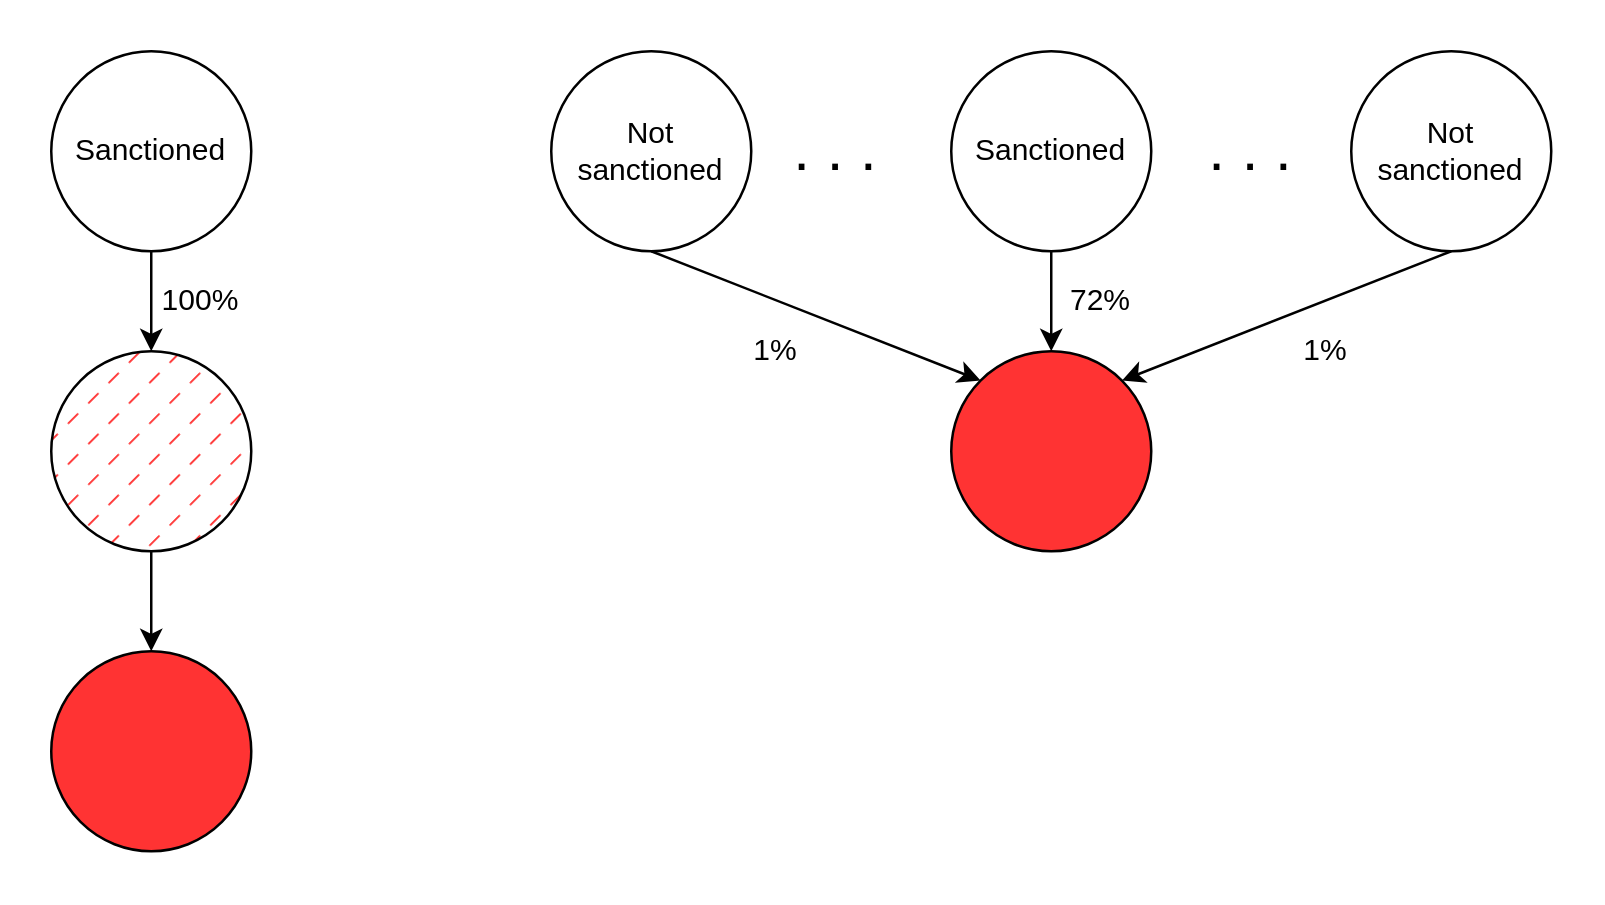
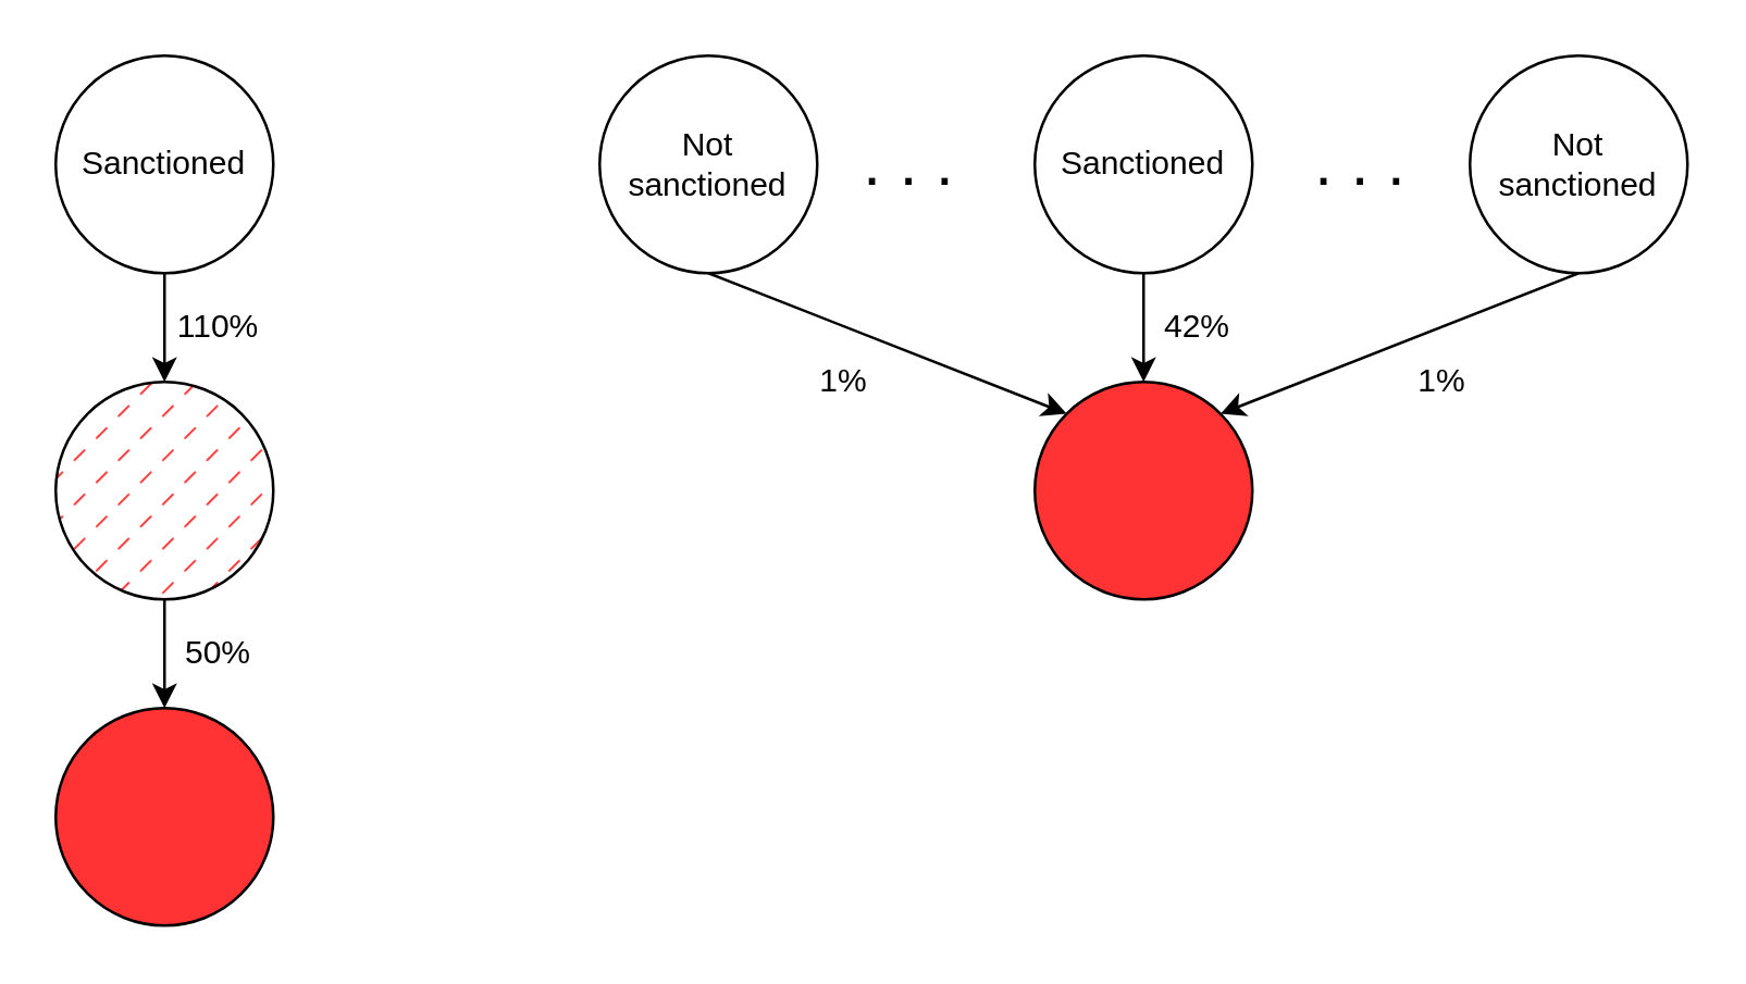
- <mxCell id="8" value="100%" style="text;html=1;strokeColor=none;fillColor=none;align=center;verticalAlign=middle;whiteSpace=wrap;rounded=0;" vertex="1" parent="1"><mxGeometry x="60" y="110" width="40" height="20" as="geometry" /></mxCell>
+ <mxCell id="8" value="110%" style="text;html=1;strokeColor=none;fillColor=none;align=center;verticalAlign=middle;whiteSpace=wrap;rounded=0;" vertex="1" parent="1"><mxGeometry x="60" y="110" width="40" height="20" as="geometry" /></mxCell>
- <mxCell id="14" value="72%" style="text;html=1;strokeColor=none;fillColor=none;align=center;verticalAlign=middle;whiteSpace=wrap;rounded=0;" vertex="1" parent="1"><mxGeometry x="420" y="110" width="40" height="20" as="geometry" /></mxCell>
+ <mxCell id="14" value="42%" style="text;html=1;strokeColor=none;fillColor=none;align=center;verticalAlign=middle;whiteSpace=wrap;rounded=0;" vertex="1" parent="1"><mxGeometry x="420" y="110" width="40" height="20" as="geometry" /></mxCell>
+ <mxCell id="9" value="50%" style="text;html=1;strokeColor=none;fillColor=none;align=center;verticalAlign=middle;whiteSpace=wrap;rounded=0;" vertex="1" parent="1"><mxGeometry x="60" y="230" width="40" height="20" as="geometry" /></mxCell>
